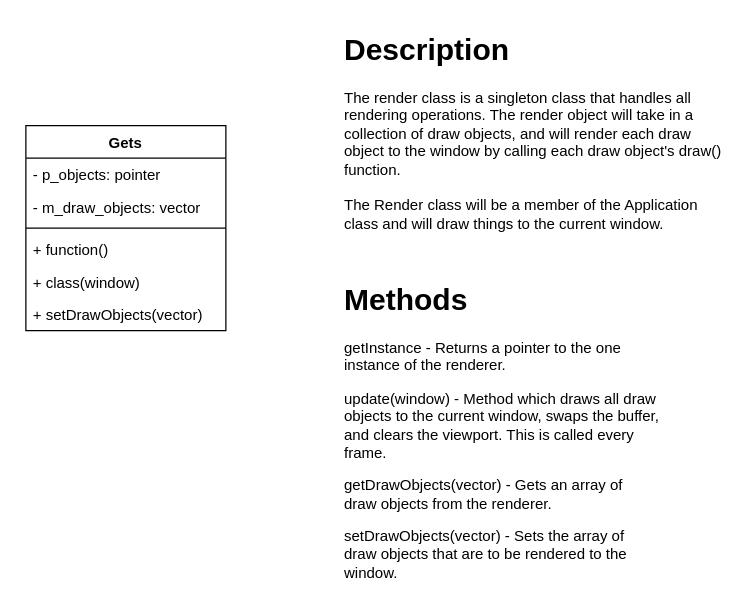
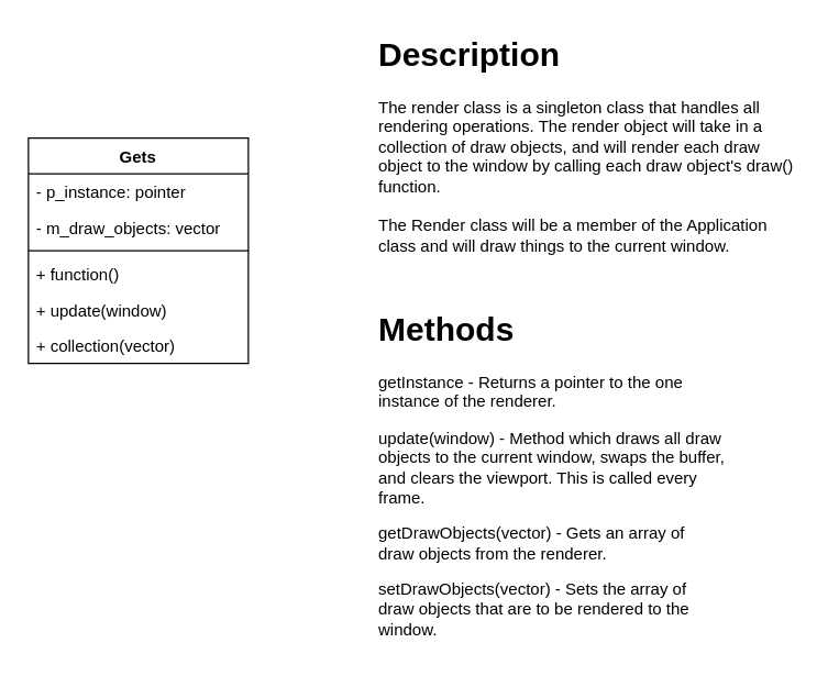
- <mxCell id="4" value="- p_objects: pointer" style="text;strokeColor=none;fillColor=none;align=left;verticalAlign=top;spacingLeft=4;spacingRight=4;overflow=hidden;rotatable=0;points=[[0,0.5],[1,0.5]];portConstraint=eastwest;" vertex="1" parent="3"><mxGeometry y="26" width="160" height="26" as="geometry" /></mxCell>
+ <mxCell id="4" value="- p_instance: pointer" style="text;strokeColor=none;fillColor=none;align=left;verticalAlign=top;spacingLeft=4;spacingRight=4;overflow=hidden;rotatable=0;points=[[0,0.5],[1,0.5]];portConstraint=eastwest;" vertex="1" parent="3"><mxGeometry y="26" width="160" height="26" as="geometry" /></mxCell>
- <mxCell id="8" value="+ class(window)" style="text;strokeColor=none;fillColor=none;align=left;verticalAlign=top;spacingLeft=4;spacingRight=4;overflow=hidden;rotatable=0;points=[[0,0.5],[1,0.5]];portConstraint=eastwest;" parent="3" vertex="1"><mxGeometry y="112" width="160" height="26" as="geometry" /></mxCell>
+ <mxCell id="8" value="+ update(window)" style="text;strokeColor=none;fillColor=none;align=left;verticalAlign=top;spacingLeft=4;spacingRight=4;overflow=hidden;rotatable=0;points=[[0,0.5],[1,0.5]];portConstraint=eastwest;" parent="3" vertex="1"><mxGeometry y="112" width="160" height="26" as="geometry" /></mxCell>
- <mxCell id="9" value="+ setDrawObjects(vector)" style="text;strokeColor=none;fillColor=none;align=left;verticalAlign=top;spacingLeft=4;spacingRight=4;overflow=hidden;rotatable=0;points=[[0,0.5],[1,0.5]];portConstraint=eastwest;" parent="3" vertex="1"><mxGeometry y="138" width="160" height="26" as="geometry" /></mxCell>
+ <mxCell id="9" value="+ collection(vector)" style="text;strokeColor=none;fillColor=none;align=left;verticalAlign=top;spacingLeft=4;spacingRight=4;overflow=hidden;rotatable=0;points=[[0,0.5],[1,0.5]];portConstraint=eastwest;" parent="3" vertex="1"><mxGeometry y="138" width="160" height="26" as="geometry" /></mxCell>
